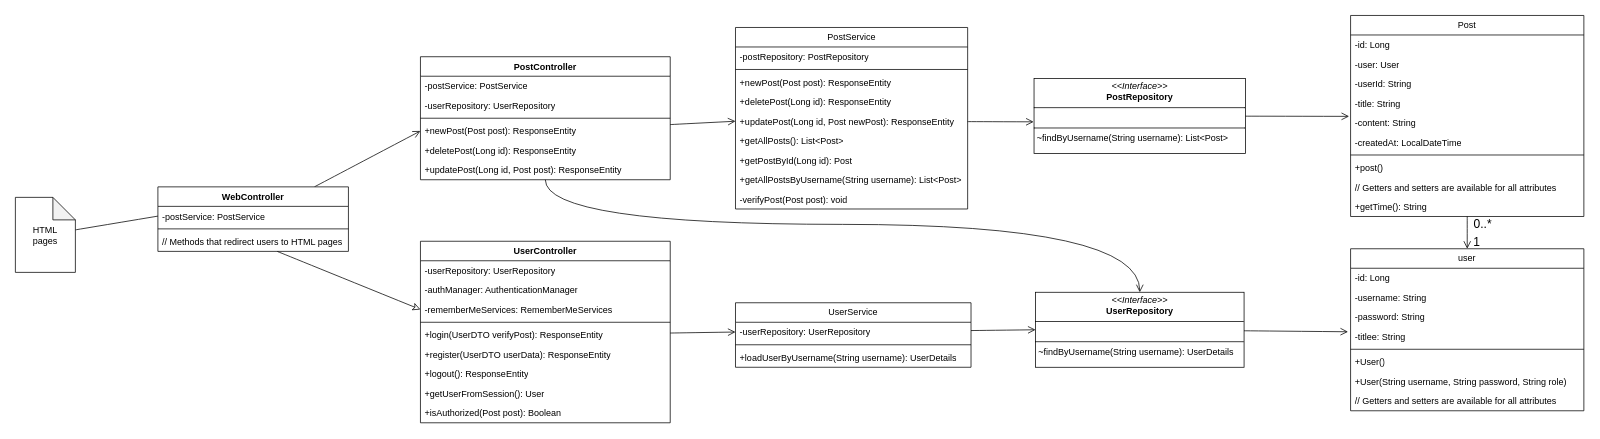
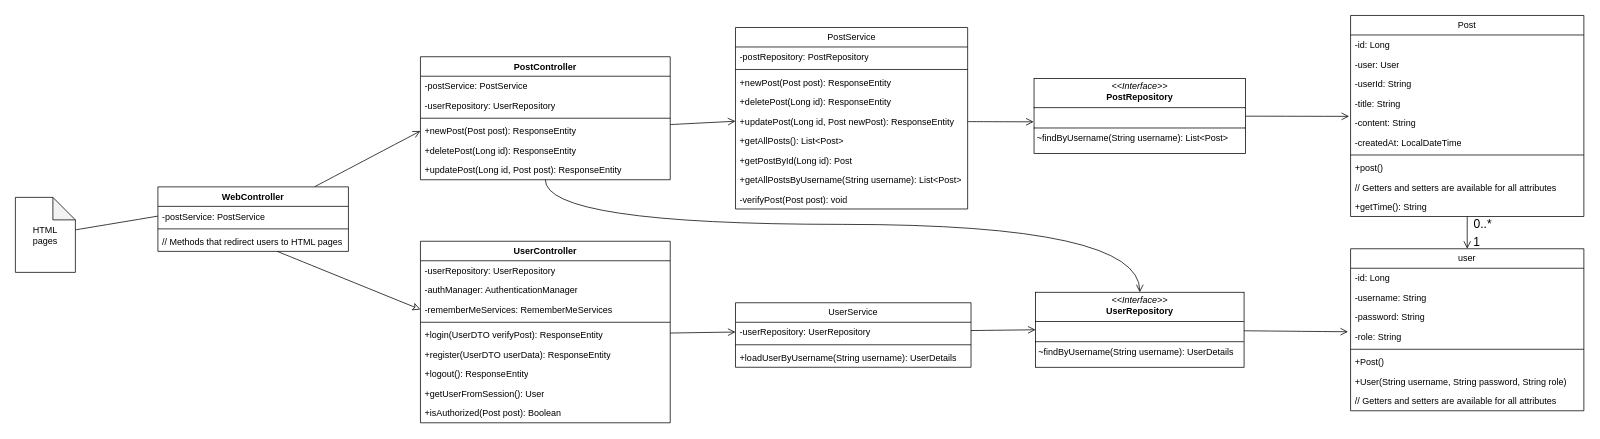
- <mxCell id="6" value="-title&lt;span style=&quot;background-color: initial;&quot;&gt;e: String&lt;/span&gt;" style="text;strokeColor=none;fillColor=none;align=left;verticalAlign=top;spacingLeft=4;spacingRight=4;overflow=hidden;rotatable=0;points=[[0,0.5],[1,0.5]];portConstraint=eastwest;whiteSpace=wrap;html=1;" vertex="1" parent="2"><mxGeometry y="104" width="311" height="26" as="geometry" /></mxCell>
+ <mxCell id="6" value="-rol&lt;span style=&quot;background-color: initial;&quot;&gt;e: String&lt;/span&gt;" style="text;strokeColor=none;fillColor=none;align=left;verticalAlign=top;spacingLeft=4;spacingRight=4;overflow=hidden;rotatable=0;points=[[0,0.5],[1,0.5]];portConstraint=eastwest;whiteSpace=wrap;html=1;" vertex="1" parent="2"><mxGeometry y="104" width="311" height="26" as="geometry" /></mxCell>
- <mxCell id="8" value="+User()&lt;div&gt;&lt;br&gt;&lt;/div&gt;" style="text;strokeColor=none;fillColor=none;align=left;verticalAlign=top;spacingLeft=4;spacingRight=4;overflow=hidden;rotatable=0;points=[[0,0.5],[1,0.5]];portConstraint=eastwest;whiteSpace=wrap;html=1;" vertex="1" parent="2"><mxGeometry y="138" width="311" height="26" as="geometry" /></mxCell>
+ <mxCell id="8" value="+Post()&lt;div&gt;&lt;br&gt;&lt;/div&gt;" style="text;strokeColor=none;fillColor=none;align=left;verticalAlign=top;spacingLeft=4;spacingRight=4;overflow=hidden;rotatable=0;points=[[0,0.5],[1,0.5]];portConstraint=eastwest;whiteSpace=wrap;html=1;" vertex="1" parent="2"><mxGeometry y="138" width="311" height="26" as="geometry" /></mxCell>
